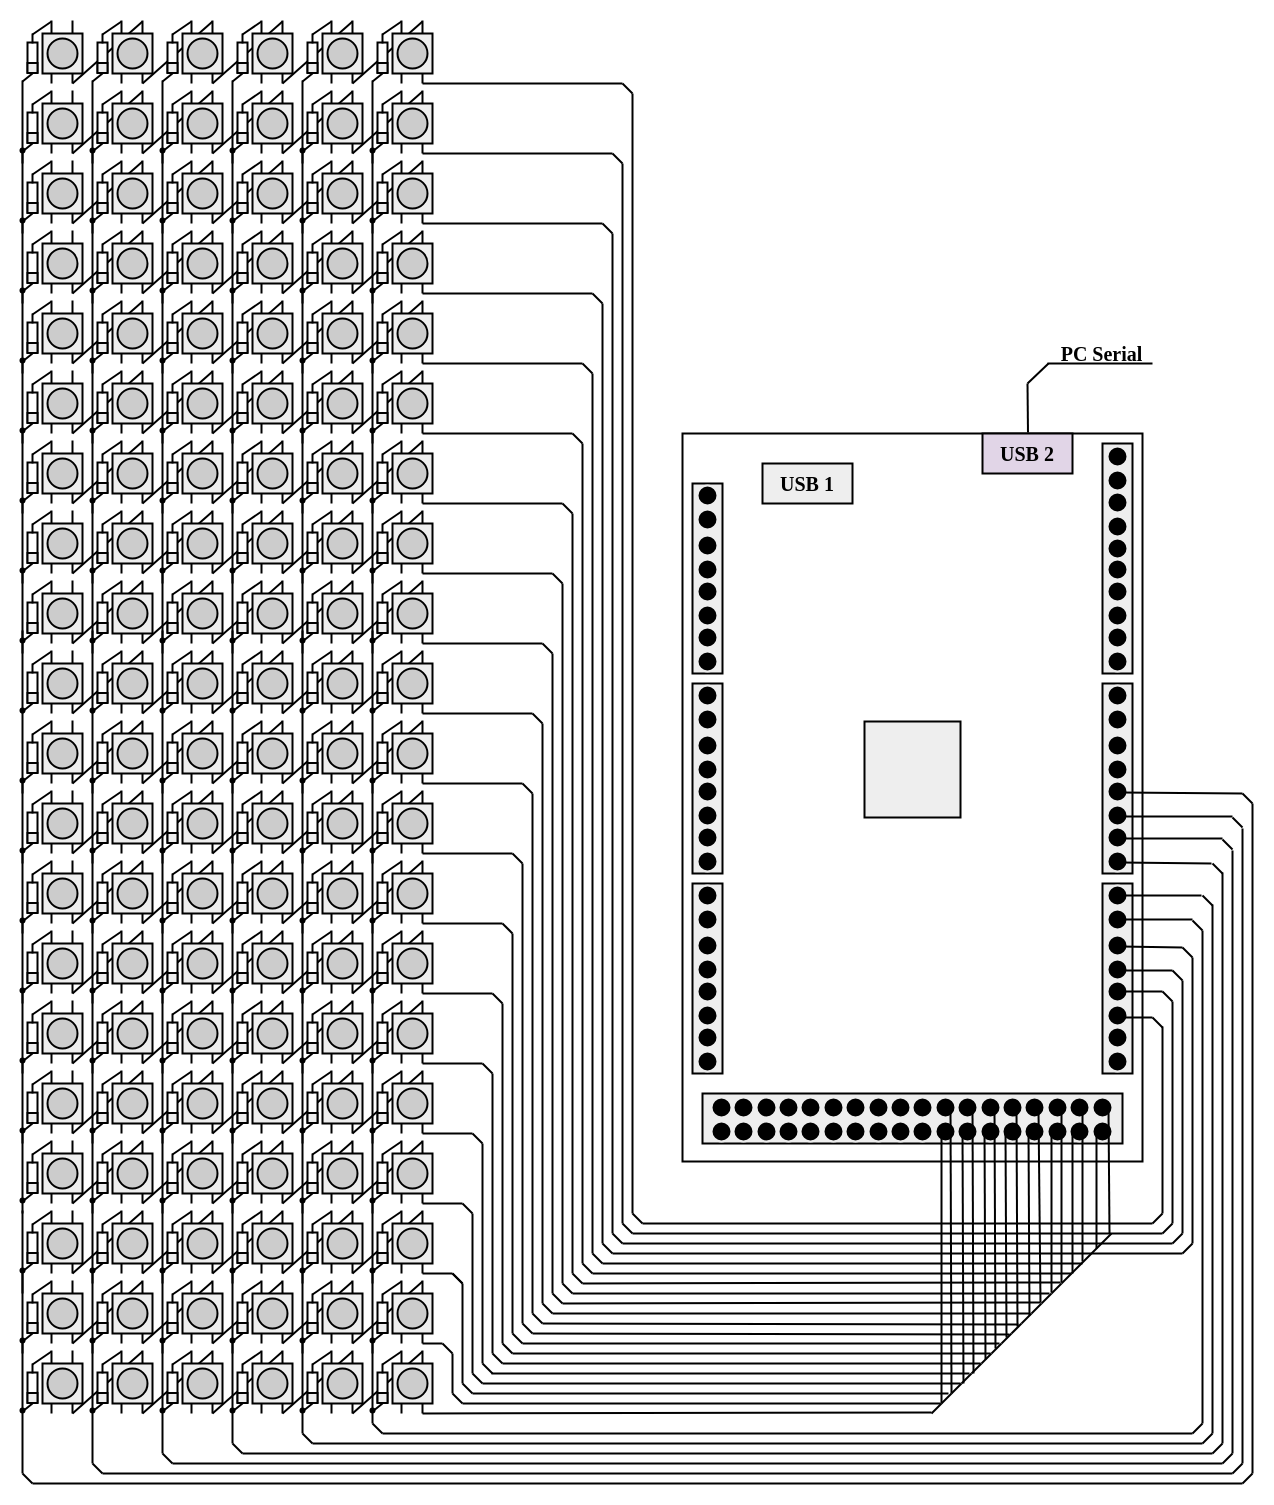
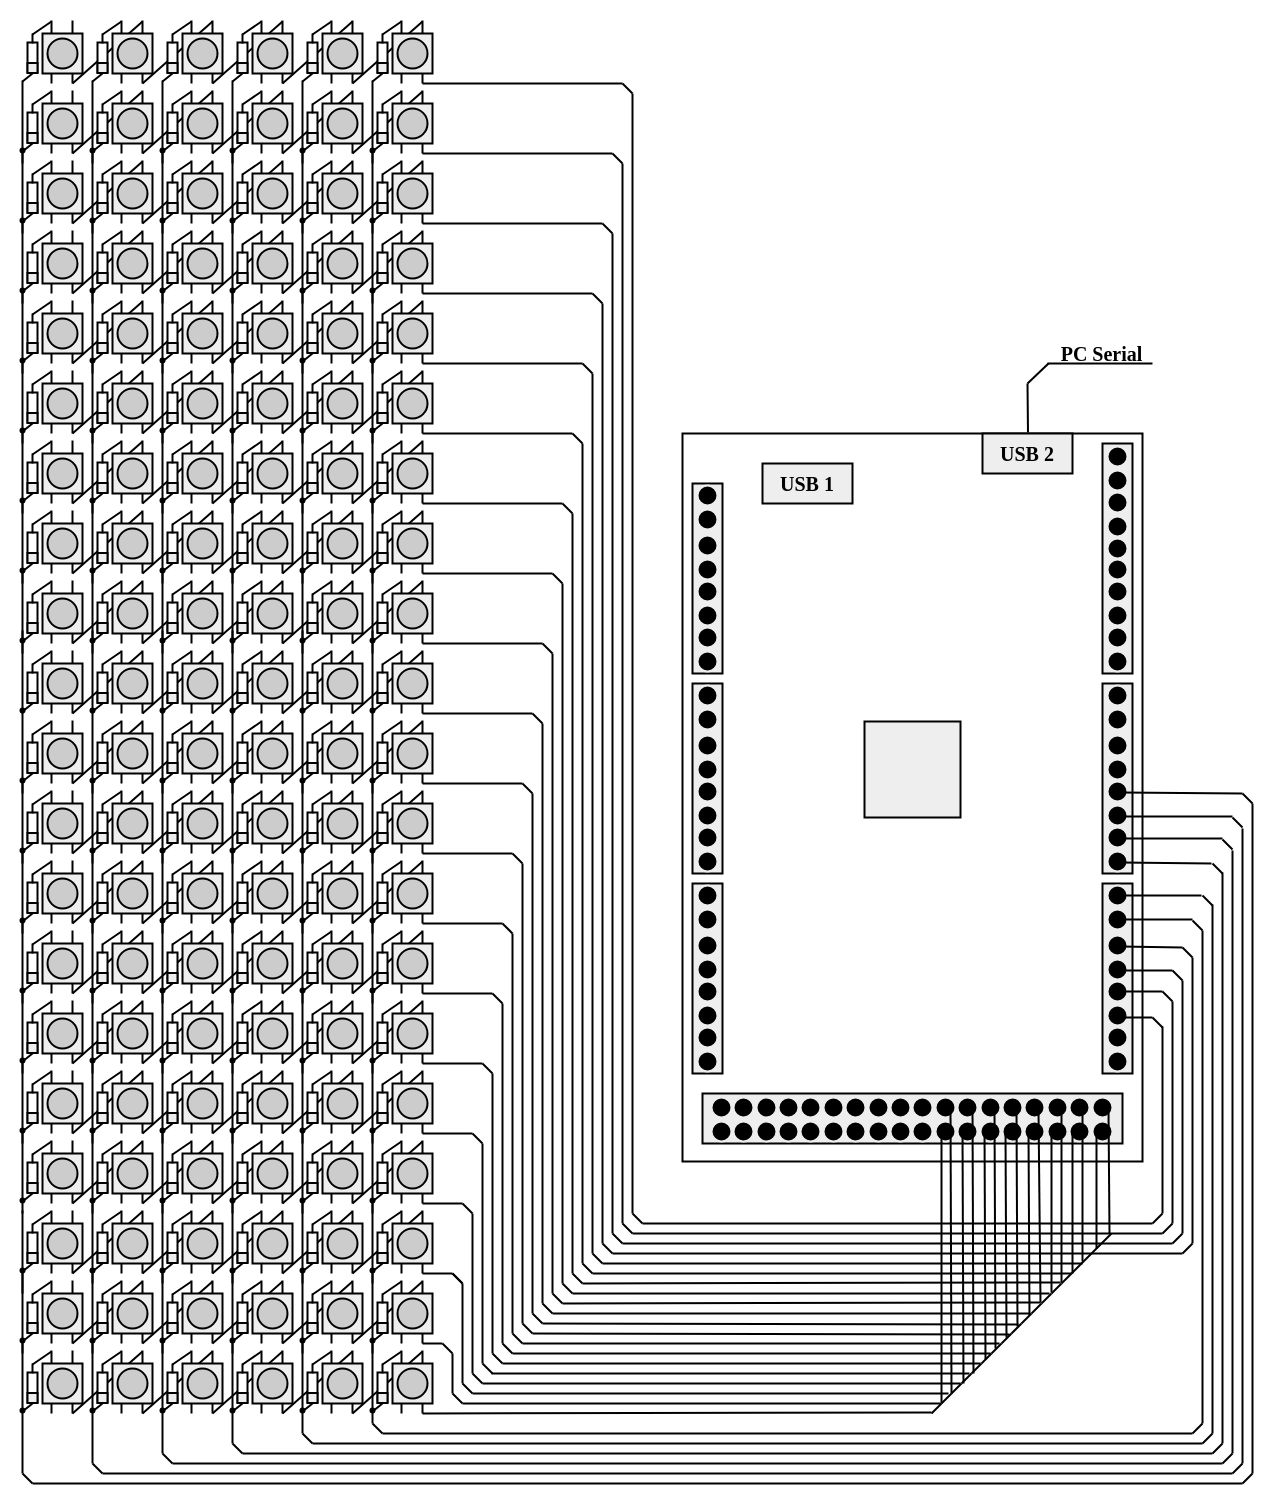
- <mxCell id="1701" value="USB 2" style="rounded=0;whiteSpace=wrap;html=1;fillColor=#e1d5e7;strokeWidth=2;fontStyle=1;fontFamily=Fira Code;fontSource=https%3A%2F%2Ffonts.googleapis.com%2Fcss%3Ffamily%3DFira%2BCode;fontSize=20;strokeColor=#000000;" vertex="1" parent="1"><mxGeometry x="982" y="433" width="90" height="40" as="geometry" /></mxCell>
+ <mxCell id="1701" value="USB 2" style="rounded=0;whiteSpace=wrap;html=1;fillColor=#EEEEEE;strokeWidth=2;fontStyle=1;fontFamily=Fira Code;fontSource=https%3A%2F%2Ffonts.googleapis.com%2Fcss%3Ffamily%3DFira%2BCode;fontSize=20;strokeColor=#000000;" vertex="1" parent="1"><mxGeometry x="982" y="433" width="90" height="40" as="geometry" /></mxCell>
